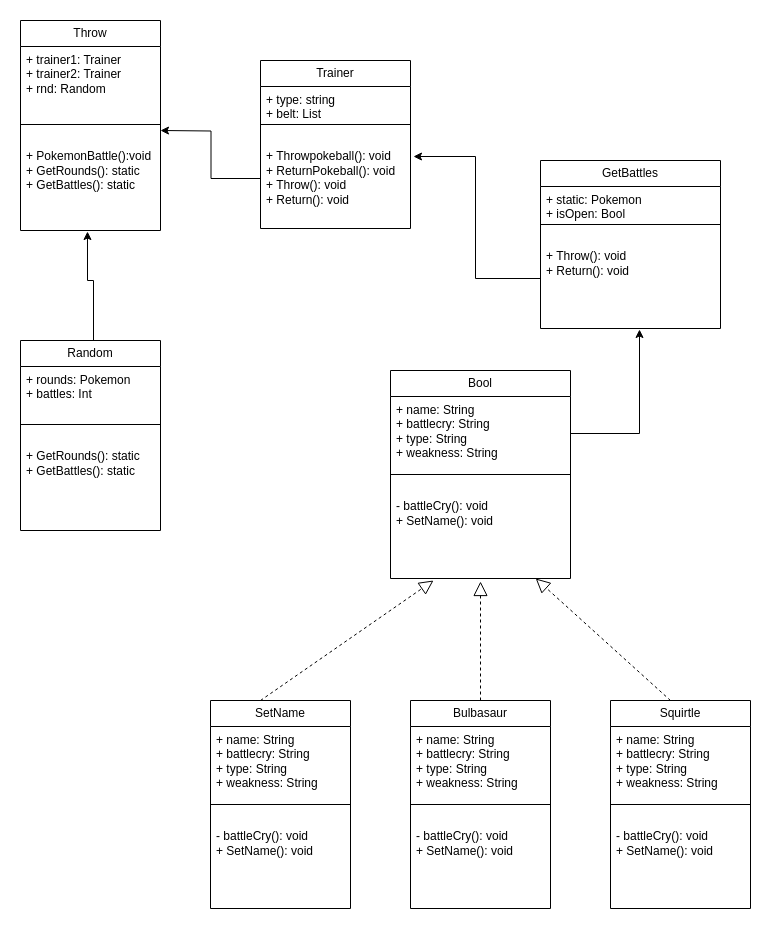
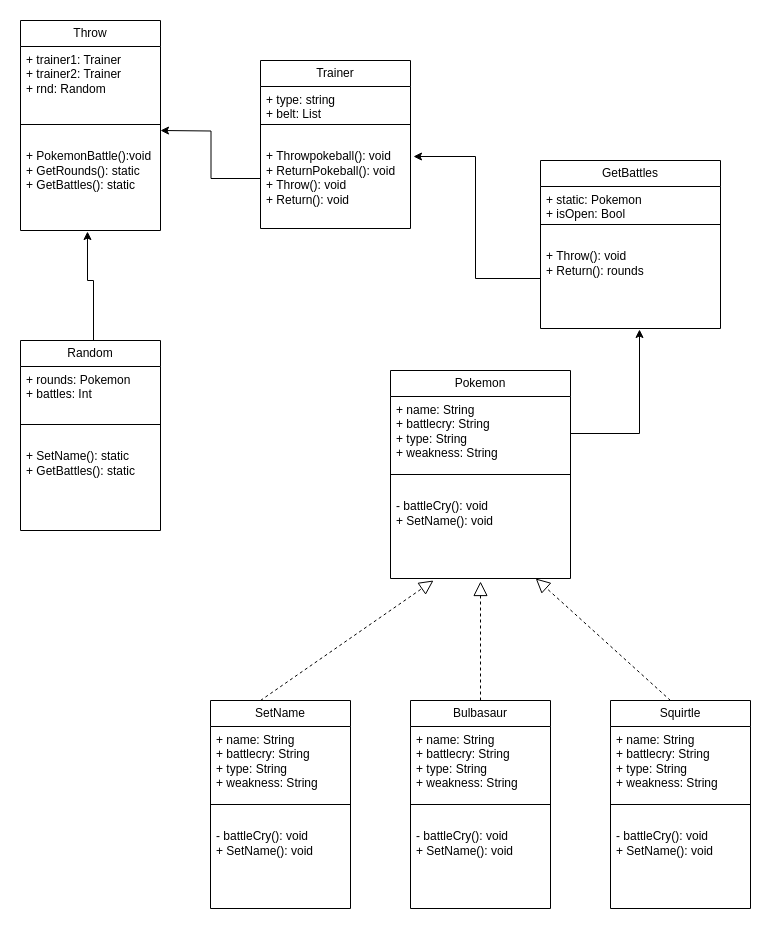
- <mxCell id="9" value="&lt;div&gt;&lt;br&gt;&lt;/div&gt;&lt;div&gt;&lt;span style=&quot;background-color: transparent; color: light-dark(rgb(0, 0, 0), rgb(255, 255, 255));&quot;&gt;+ Throw(): void&lt;/span&gt;&lt;/div&gt;&lt;div&gt;+ Return(): void&lt;/div&gt;" style="text;strokeColor=none;fillColor=none;align=left;verticalAlign=top;spacingLeft=4;spacingRight=4;overflow=hidden;rotatable=0;points=[[0,0.5],[1,0.5]];portConstraint=eastwest;whiteSpace=wrap;html=1;" vertex="1" parent="6"><mxGeometry y="68" width="180" height="100" as="geometry" /></mxCell>
+ <mxCell id="9" value="&lt;div&gt;&lt;br&gt;&lt;/div&gt;&lt;div&gt;&lt;span style=&quot;background-color: transparent; color: light-dark(rgb(0, 0, 0), rgb(255, 255, 255));&quot;&gt;+ Throw(): void&lt;/span&gt;&lt;/div&gt;&lt;div&gt;+ Return(): rounds&lt;/div&gt;" style="text;strokeColor=none;fillColor=none;align=left;verticalAlign=top;spacingLeft=4;spacingRight=4;overflow=hidden;rotatable=0;points=[[0,0.5],[1,0.5]];portConstraint=eastwest;whiteSpace=wrap;html=1;" vertex="1" parent="6"><mxGeometry y="68" width="180" height="100" as="geometry" /></mxCell>
- <mxCell id="10" value="Bool" style="swimlane;fontStyle=0;childLayout=stackLayout;horizontal=1;startSize=26;fillColor=none;horizontalStack=0;resizeParent=1;resizeParentMax=0;resizeLast=0;collapsible=1;marginBottom=0;whiteSpace=wrap;html=1;" vertex="1" parent="1"><mxGeometry x="390" y="370" width="180" height="208" as="geometry" /></mxCell>
+ <mxCell id="10" value="Pokemon" style="swimlane;fontStyle=0;childLayout=stackLayout;horizontal=1;startSize=26;fillColor=none;horizontalStack=0;resizeParent=1;resizeParentMax=0;resizeLast=0;collapsible=1;marginBottom=0;whiteSpace=wrap;html=1;" vertex="1" parent="1"><mxGeometry x="390" y="370" width="180" height="208" as="geometry" /></mxCell>
- <mxCell id="35" value="&lt;div&gt;&lt;br&gt;&lt;/div&gt;&lt;div&gt;&lt;span style=&quot;background-color: transparent; color: light-dark(rgb(0, 0, 0), rgb(255, 255, 255));&quot;&gt;+ GetRounds(): static&lt;/span&gt;&lt;/div&gt;&lt;div&gt;&lt;span style=&quot;background-color: transparent; color: light-dark(rgb(0, 0, 0), rgb(255, 255, 255));&quot;&gt;+ GetBattles(): static&lt;/span&gt;&lt;/div&gt;" style="text;strokeColor=none;fillColor=none;align=left;verticalAlign=top;spacingLeft=4;spacingRight=4;overflow=hidden;rotatable=0;points=[[0,0.5],[1,0.5]];portConstraint=eastwest;whiteSpace=wrap;html=1;" vertex="1" parent="32"><mxGeometry y="88" width="140" height="102" as="geometry" /></mxCell>
+ <mxCell id="35" value="&lt;div&gt;&lt;br&gt;&lt;/div&gt;&lt;div&gt;&lt;span style=&quot;background-color: transparent; color: light-dark(rgb(0, 0, 0), rgb(255, 255, 255));&quot;&gt;+ SetName(): static&lt;/span&gt;&lt;/div&gt;&lt;div&gt;&lt;span style=&quot;background-color: transparent; color: light-dark(rgb(0, 0, 0), rgb(255, 255, 255));&quot;&gt;+ GetBattles(): static&lt;/span&gt;&lt;/div&gt;" style="text;strokeColor=none;fillColor=none;align=left;verticalAlign=top;spacingLeft=4;spacingRight=4;overflow=hidden;rotatable=0;points=[[0,0.5],[1,0.5]];portConstraint=eastwest;whiteSpace=wrap;html=1;" vertex="1" parent="32"><mxGeometry y="88" width="140" height="102" as="geometry" /></mxCell>
